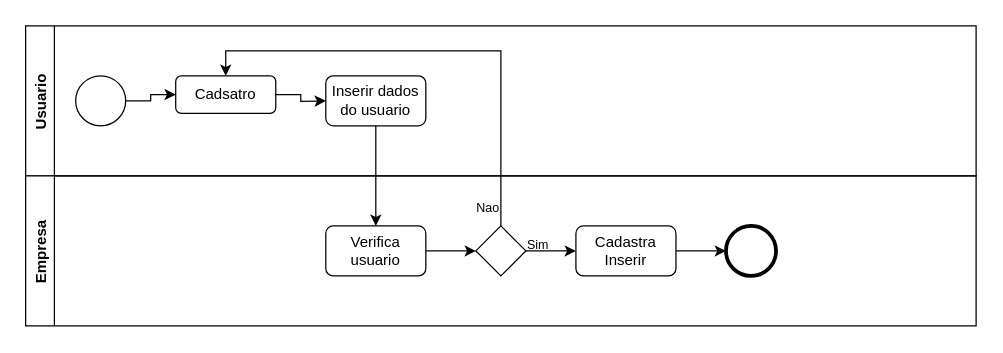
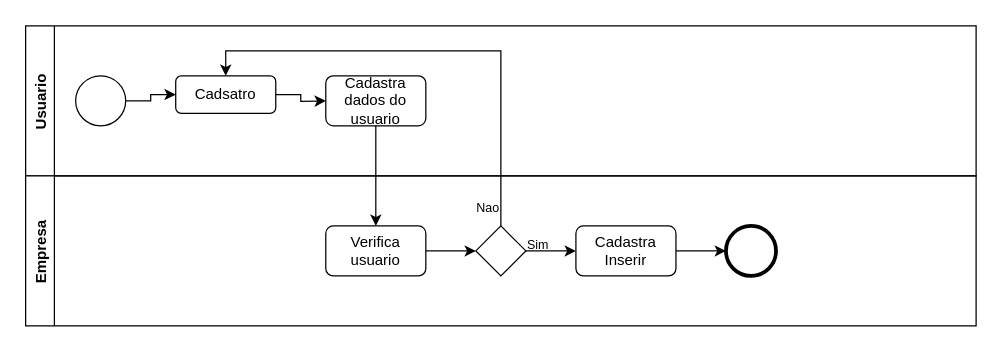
- <mxCell id="6" value="Inserir dados do usuario" style="rounded=1;whiteSpace=wrap;html=1;" parent="2" vertex="1"><mxGeometry x="240" y="40" width="80" height="40" as="geometry" /></mxCell>
+ <mxCell id="6" value="Cadastra dados do usuario" style="rounded=1;whiteSpace=wrap;html=1;" parent="2" vertex="1"><mxGeometry x="240" y="40" width="80" height="40" as="geometry" /></mxCell>
